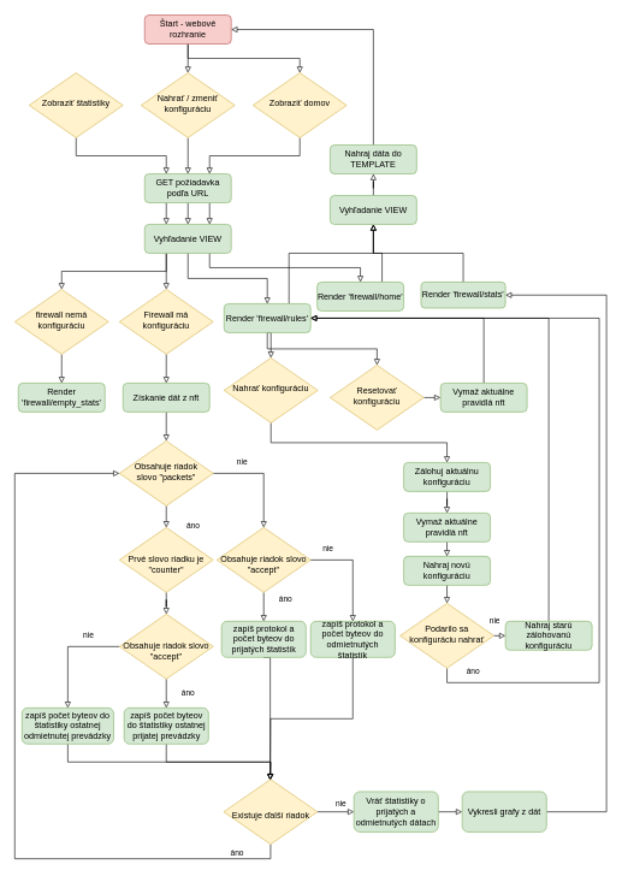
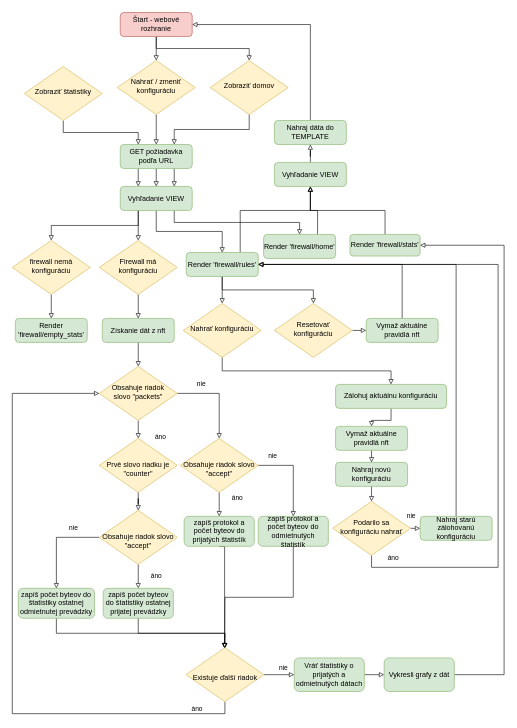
- <mxCell id="8" value="Zobraziť štatistiky" style="rhombus;whiteSpace=wrap;html=1;shadow=0;fontFamily=Helvetica;fontSize=12;align=center;strokeWidth=1;spacing=6;spacingTop=-4;fillColor=#fff2cc;strokeColor=#d6b656;" vertex="1" parent="1"><mxGeometry x="40" y="100" width="130" height="90" as="geometry" /></mxCell>
+ <mxCell id="8" value="Zobraziť štatistiky" style="rhombus;whiteSpace=wrap;html=1;shadow=0;fontFamily=Helvetica;fontSize=12;align=center;strokeWidth=1;spacing=6;spacingTop=-4;fillColor=#fff2cc;strokeColor=#d6b656;" vertex="1" parent="1"><mxGeometry x="40" y="110" width="130" height="90" as="geometry" /></mxCell>
- <mxCell id="70" value="Nahrať konfiguráciu" style="rhombus;whiteSpace=wrap;html=1;shadow=0;fontFamily=Helvetica;fontSize=12;align=center;strokeWidth=1;spacing=6;spacingTop=-4;fillColor=#fff2cc;strokeColor=#d6b656;" vertex="1" parent="1"><mxGeometry x="310" y="495" width="130" height="90" as="geometry" /></mxCell>
+ <mxCell id="70" value="Nahrať konfiguráciu" style="rhombus;whiteSpace=wrap;html=1;shadow=0;fontFamily=Helvetica;fontSize=12;align=center;strokeWidth=1;spacing=6;spacingTop=-4;fillColor=#fff2cc;strokeColor=#d6b656;" vertex="1" parent="1"><mxGeometry x="305" y="505" width="130" height="90" as="geometry" /></mxCell>
- <mxCell id="74" value="Zálohuj aktuálnu konfiguráciu" style="rounded=1;whiteSpace=wrap;html=1;fontSize=12;fillColor=#d5e8d4;strokeColor=#82b366;" vertex="1" parent="1"><mxGeometry x="559" y="640" width="120" height="40" as="geometry" /></mxCell>
+ <mxCell id="74" value="Zálohuj aktuálnu konfiguráciu" style="rounded=1;whiteSpace=wrap;html=1;fontSize=12;fillColor=#d5e8d4;strokeColor=#82b366;" vertex="1" parent="1"><mxGeometry x="559" y="640" width="185" height="40" as="geometry" /></mxCell>
